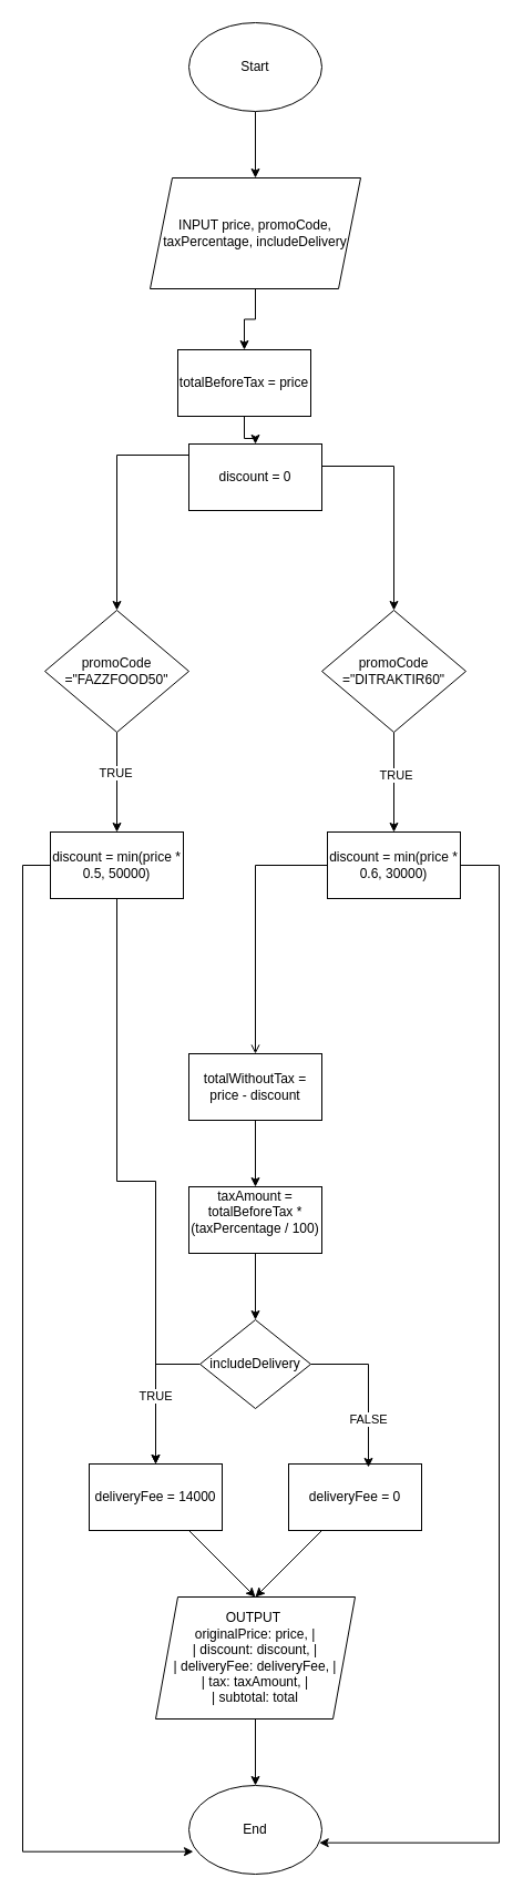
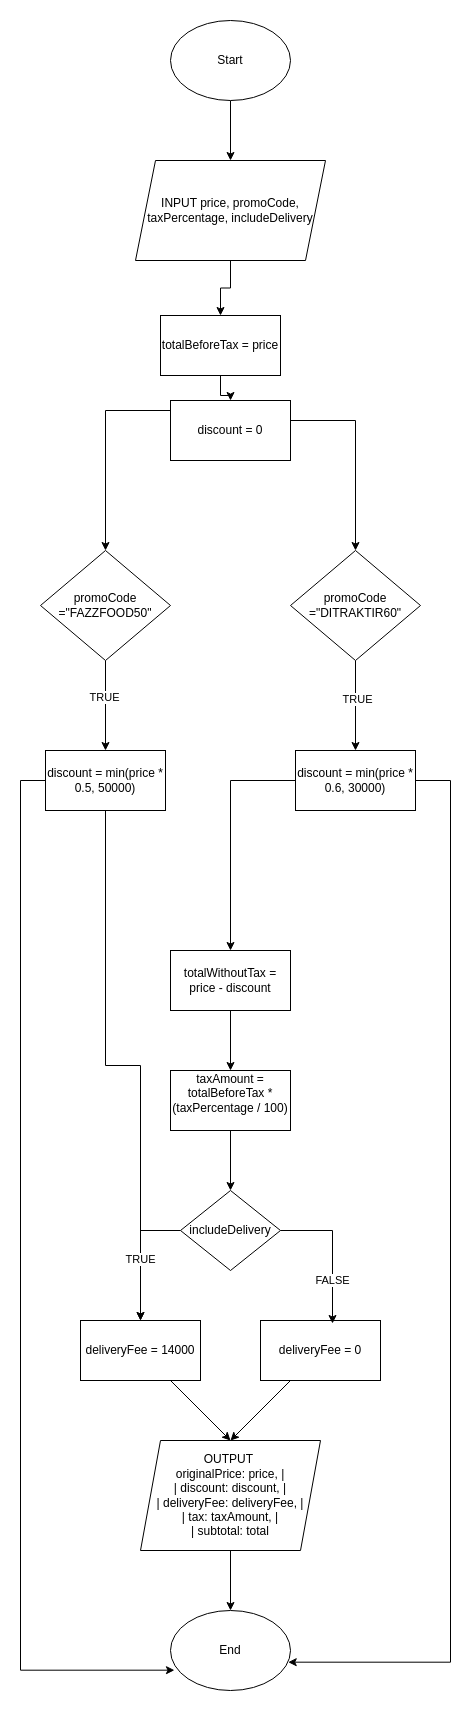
- <mxCell id="17" style="edgeStyle=orthogonalEdgeStyle;rounded=0;orthogonalLoop=1;jettySize=auto;html=1;entryX=0.5;entryY=0;entryDx=0;entryDy=0;endArrow=open;" edge="1" parent="1" source="18" target="20"><mxGeometry relative="1" as="geometry" /></mxCell>
+ <mxCell id="17" style="edgeStyle=orthogonalEdgeStyle;rounded=0;orthogonalLoop=1;jettySize=auto;html=1;entryX=0.5;entryY=0;entryDx=0;entryDy=0;" edge="1" parent="1" source="18" target="20"><mxGeometry relative="1" as="geometry" /></mxCell>
